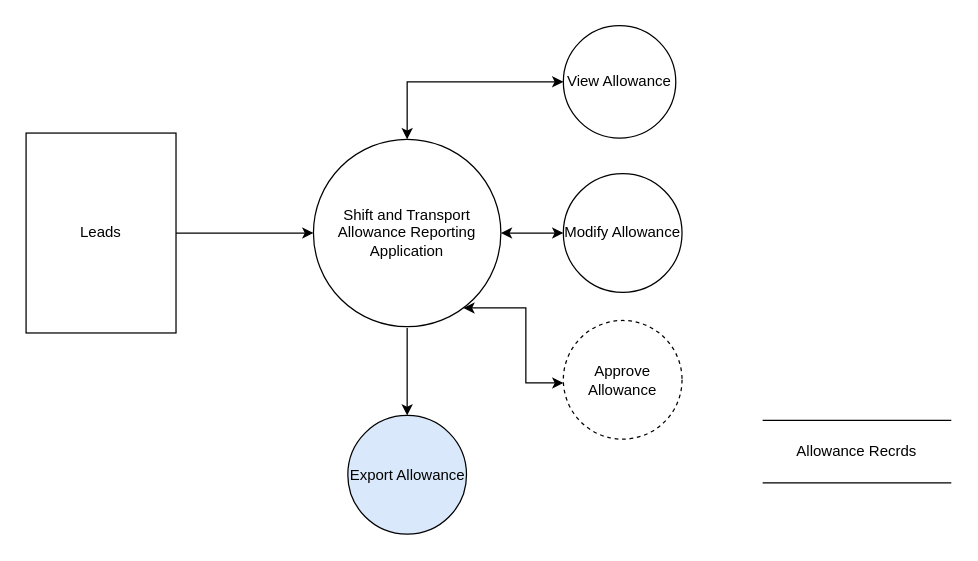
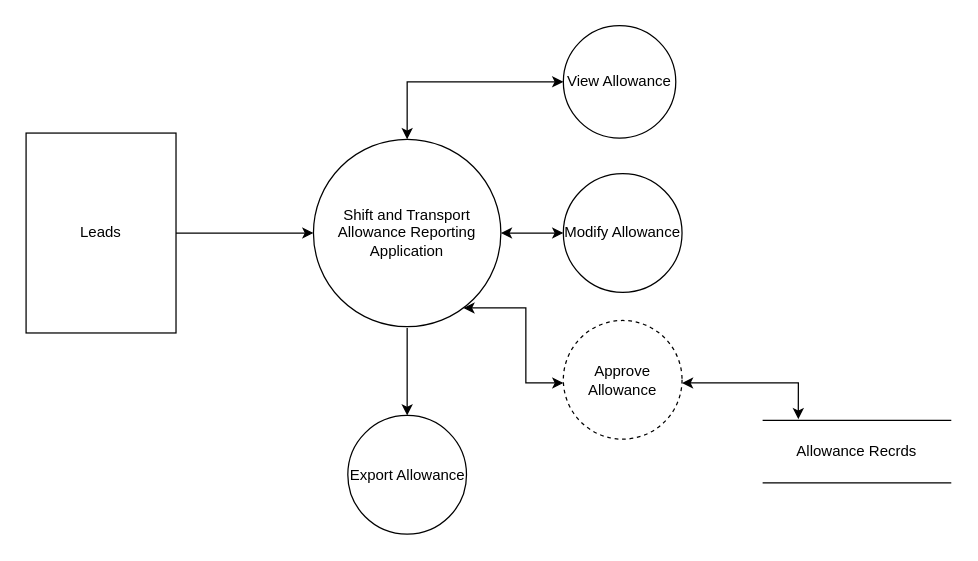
+ <mxCell id="10" style="edgeStyle=orthogonalEdgeStyle;rounded=0;orthogonalLoop=1;jettySize=auto;html=1;entryX=0.187;entryY=-0.02;entryDx=0;entryDy=0;entryPerimeter=0;startArrow=classic;startFill=1;" edge="1" parent="1" source="12" target="5"><mxGeometry relative="1" as="geometry"><Array as="points"><mxPoint x="638" y="306" /></Array></mxGeometry></mxCell>
- <mxCell id="14" value="Export Allowance" style="ellipse;whiteSpace=wrap;html=1;aspect=fixed;fillColor=#dae8fc;" vertex="1" parent="1"><mxGeometry x="277.5" y="332" width="95" height="95" as="geometry" /></mxCell>
+ <mxCell id="14" value="Export Allowance" style="ellipse;whiteSpace=wrap;html=1;aspect=fixed;" vertex="1" parent="1"><mxGeometry x="277.5" y="332" width="95" height="95" as="geometry" /></mxCell>
